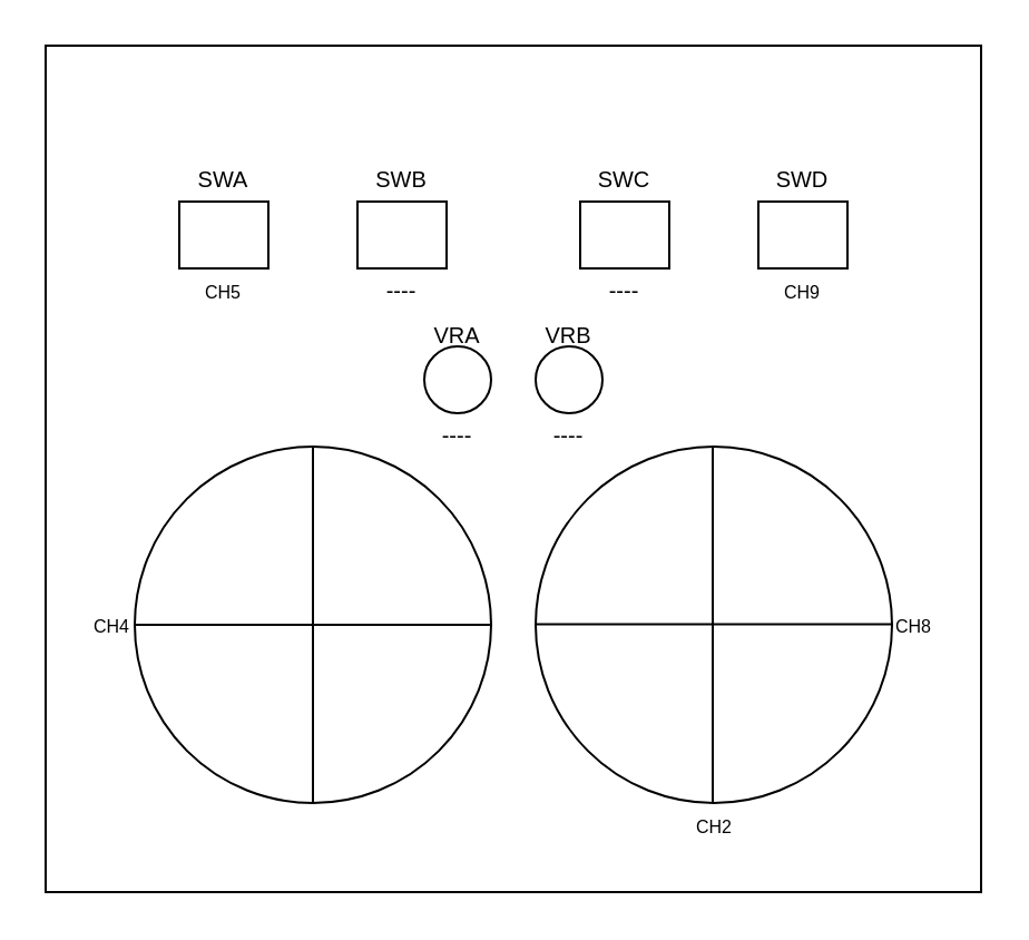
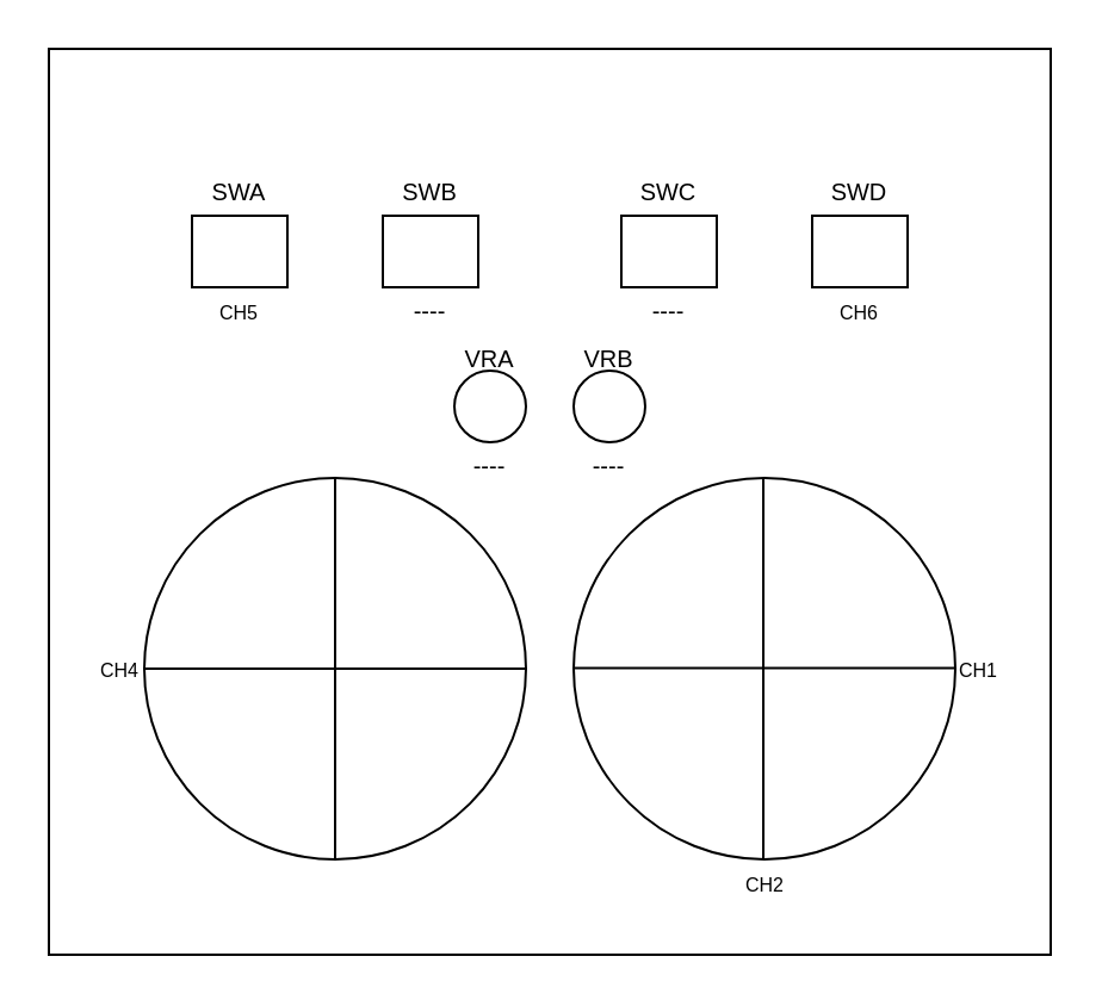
- <mxCell id="27" value="&lt;font style=&quot;font-size: 8px;&quot;&gt;CH9&lt;/font&gt;" style="text;html=1;strokeColor=none;fillColor=none;align=center;verticalAlign=middle;whiteSpace=wrap;rounded=0;" vertex="1" parent="1"><mxGeometry x="340" y="120" width="40" height="20" as="geometry" /></mxCell>
+ <mxCell id="27" value="&lt;font style=&quot;font-size: 8px;&quot;&gt;CH6&lt;/font&gt;" style="text;html=1;strokeColor=none;fillColor=none;align=center;verticalAlign=middle;whiteSpace=wrap;rounded=0;" vertex="1" parent="1"><mxGeometry x="340" y="120" width="40" height="20" as="geometry" /></mxCell>
- <mxCell id="25" value="&lt;font style=&quot;font-size: 8px;&quot;&gt;CH8&lt;/font&gt;" style="text;html=1;strokeColor=none;fillColor=none;align=center;verticalAlign=middle;whiteSpace=wrap;rounded=0;" vertex="1" parent="1"><mxGeometry x="385" y="270" width="50" height="20" as="geometry" /></mxCell>
+ <mxCell id="25" value="&lt;font style=&quot;font-size: 8px;&quot;&gt;CH1&lt;/font&gt;" style="text;html=1;strokeColor=none;fillColor=none;align=center;verticalAlign=middle;whiteSpace=wrap;rounded=0;" vertex="1" parent="1"><mxGeometry x="385" y="270" width="50" height="20" as="geometry" /></mxCell>
